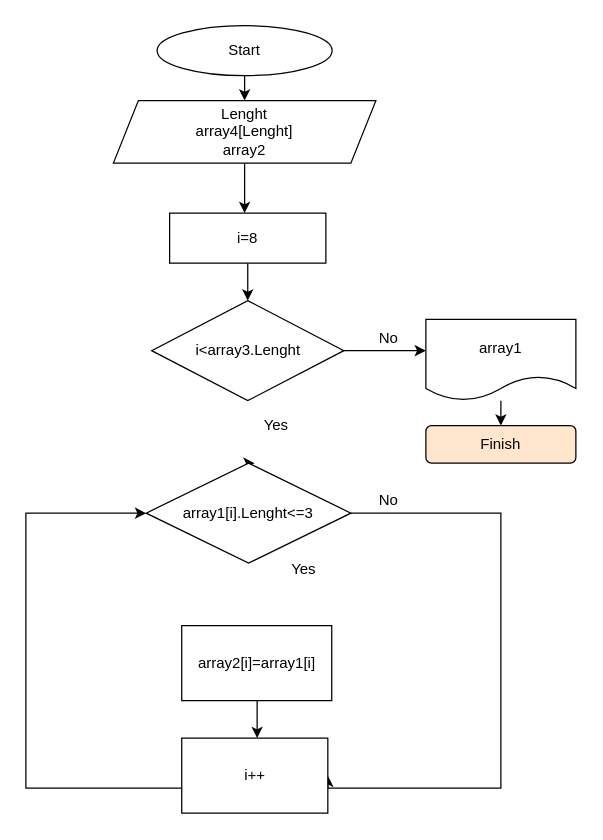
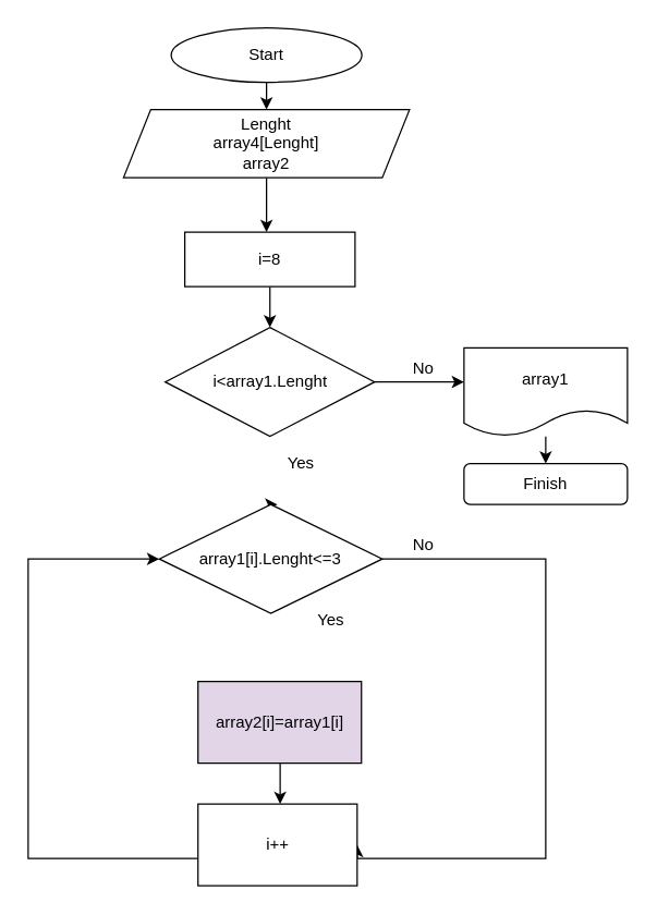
- <mxCell id="9" value="i&amp;lt;array3.Lenght" style="rhombus;whiteSpace=wrap;html=1;" parent="1" vertex="1"><mxGeometry x="120.63" y="240" width="153.75" height="80" as="geometry" /></mxCell>
+ <mxCell id="9" value="i&amp;lt;array1.Lenght" style="rhombus;whiteSpace=wrap;html=1;" parent="1" vertex="1"><mxGeometry x="120.63" y="240" width="153.75" height="80" as="geometry" /></mxCell>
- <mxCell id="12" value="Finish" style="rounded=1;whiteSpace=wrap;html=1;fillColor=#ffe6cc;" parent="1" vertex="1"><mxGeometry x="340" y="340" width="120" height="30" as="geometry" /></mxCell>
+ <mxCell id="12" value="Finish" style="rounded=1;whiteSpace=wrap;html=1;" parent="1" vertex="1"><mxGeometry x="340" y="340" width="120" height="30" as="geometry" /></mxCell>
- <mxCell id="23" value="array2[i]=array1[i]" style="rounded=0;whiteSpace=wrap;html=1;" vertex="1" parent="1"><mxGeometry x="144.69" y="500" width="120" height="60" as="geometry" /></mxCell>
+ <mxCell id="23" value="array2[i]=array1[i]" style="rounded=0;whiteSpace=wrap;html=1;fillColor=#e1d5e7;" vertex="1" parent="1"><mxGeometry x="144.69" y="500" width="120" height="60" as="geometry" /></mxCell>
